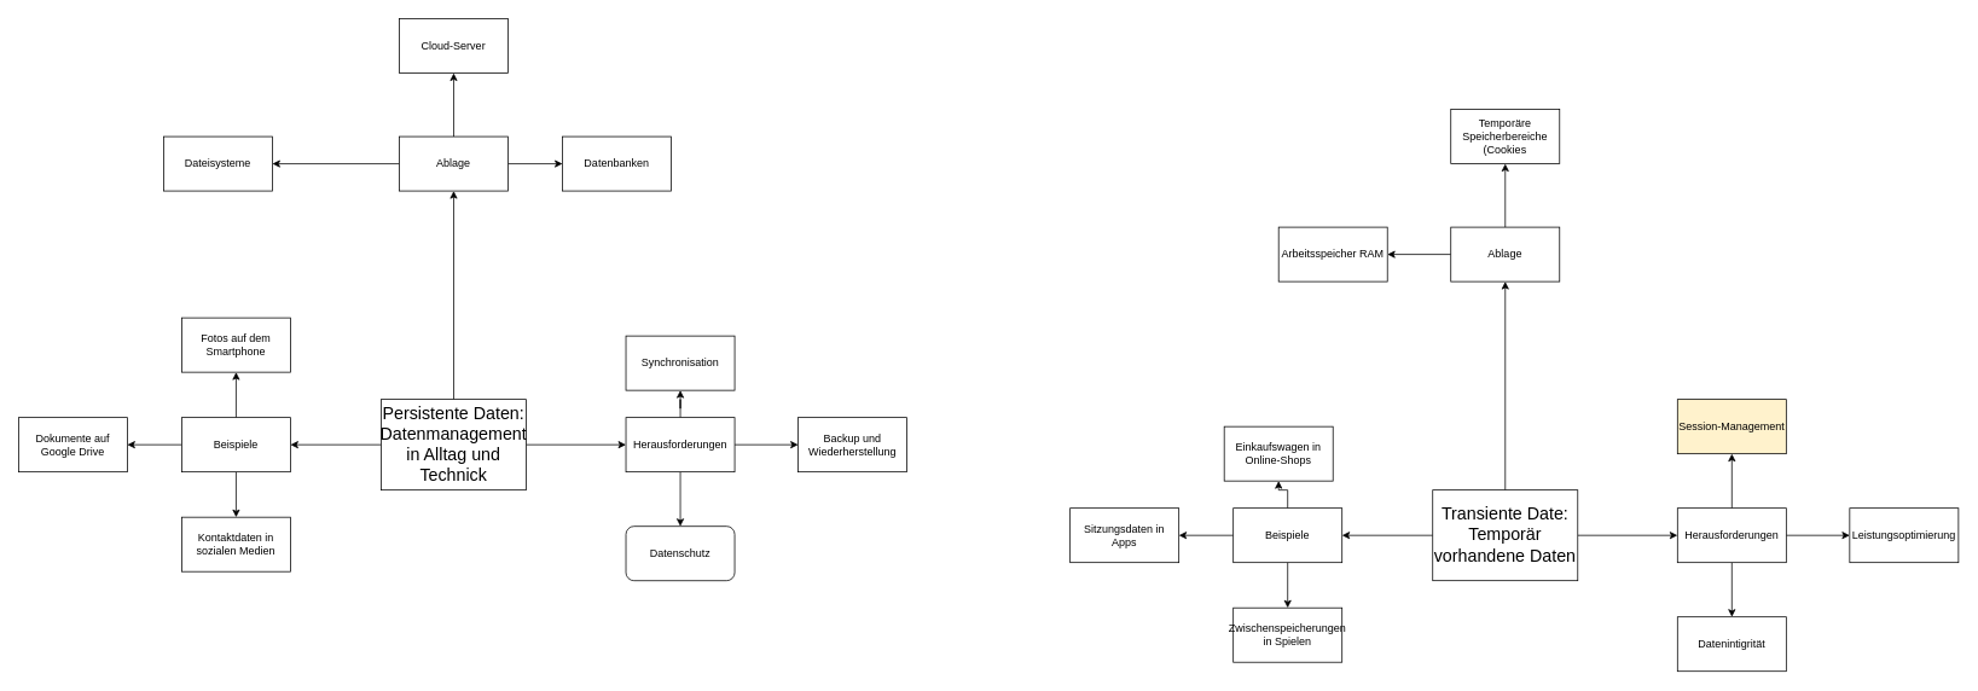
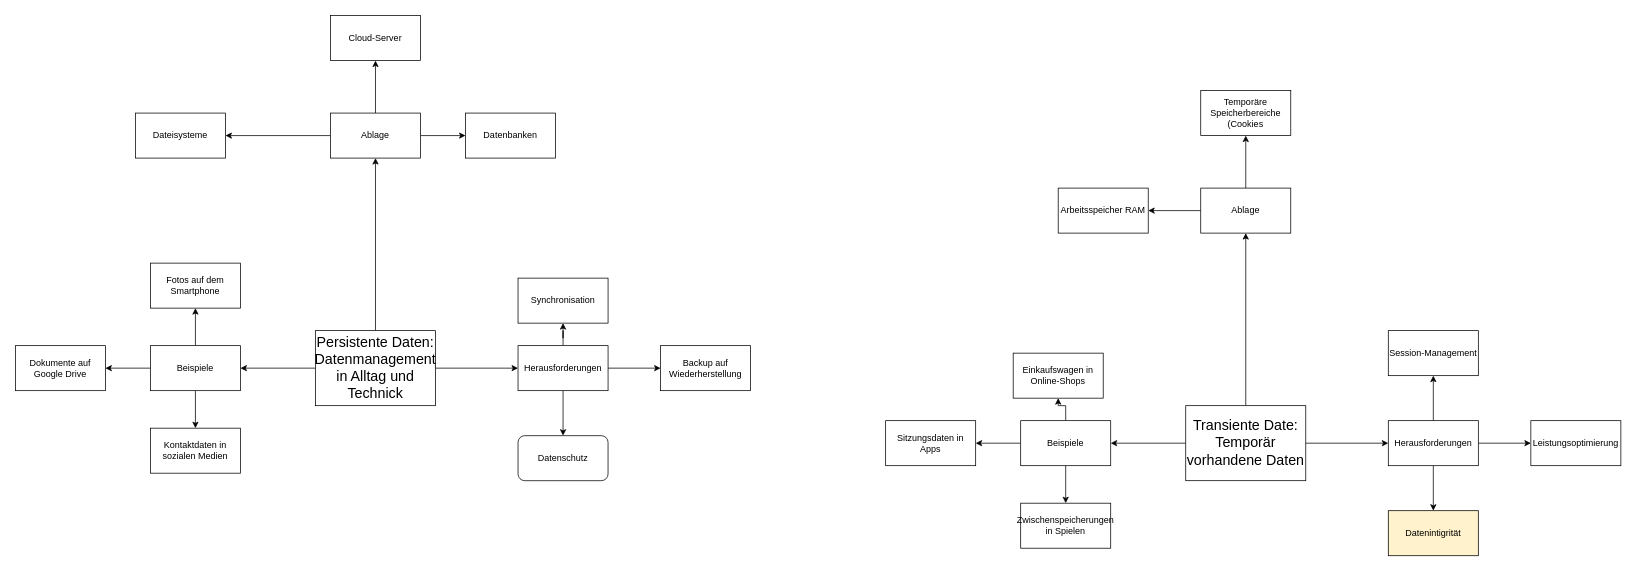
- <mxCell id="47" value="Session-Management" style="rounded=0;whiteSpace=wrap;html=1;fillColor=#fff2cc;" vertex="1" parent="1"><mxGeometry x="1850" y="440" width="120" height="60" as="geometry" /></mxCell>
+ <mxCell id="47" value="Session-Management" style="rounded=0;whiteSpace=wrap;html=1;" vertex="1" parent="1"><mxGeometry x="1850" y="440" width="120" height="60" as="geometry" /></mxCell>
- <mxCell id="26" value="Backup und Wiederherstellung" style="rounded=0;whiteSpace=wrap;html=1;" vertex="1" parent="1"><mxGeometry x="880" y="460" width="120" height="60" as="geometry" /></mxCell>
+ <mxCell id="26" value="Backup auf Wiederherstellung" style="rounded=0;whiteSpace=wrap;html=1;" vertex="1" parent="1"><mxGeometry x="880" y="460" width="120" height="60" as="geometry" /></mxCell>
- <mxCell id="48" value="Datenintigrität" style="rounded=0;whiteSpace=wrap;html=1;" vertex="1" parent="1"><mxGeometry x="1850" y="680" width="120" height="60" as="geometry" /></mxCell>
+ <mxCell id="48" value="Datenintigrität" style="rounded=0;whiteSpace=wrap;html=1;fillColor=#fff2cc;" vertex="1" parent="1"><mxGeometry x="1850" y="680" width="120" height="60" as="geometry" /></mxCell>
